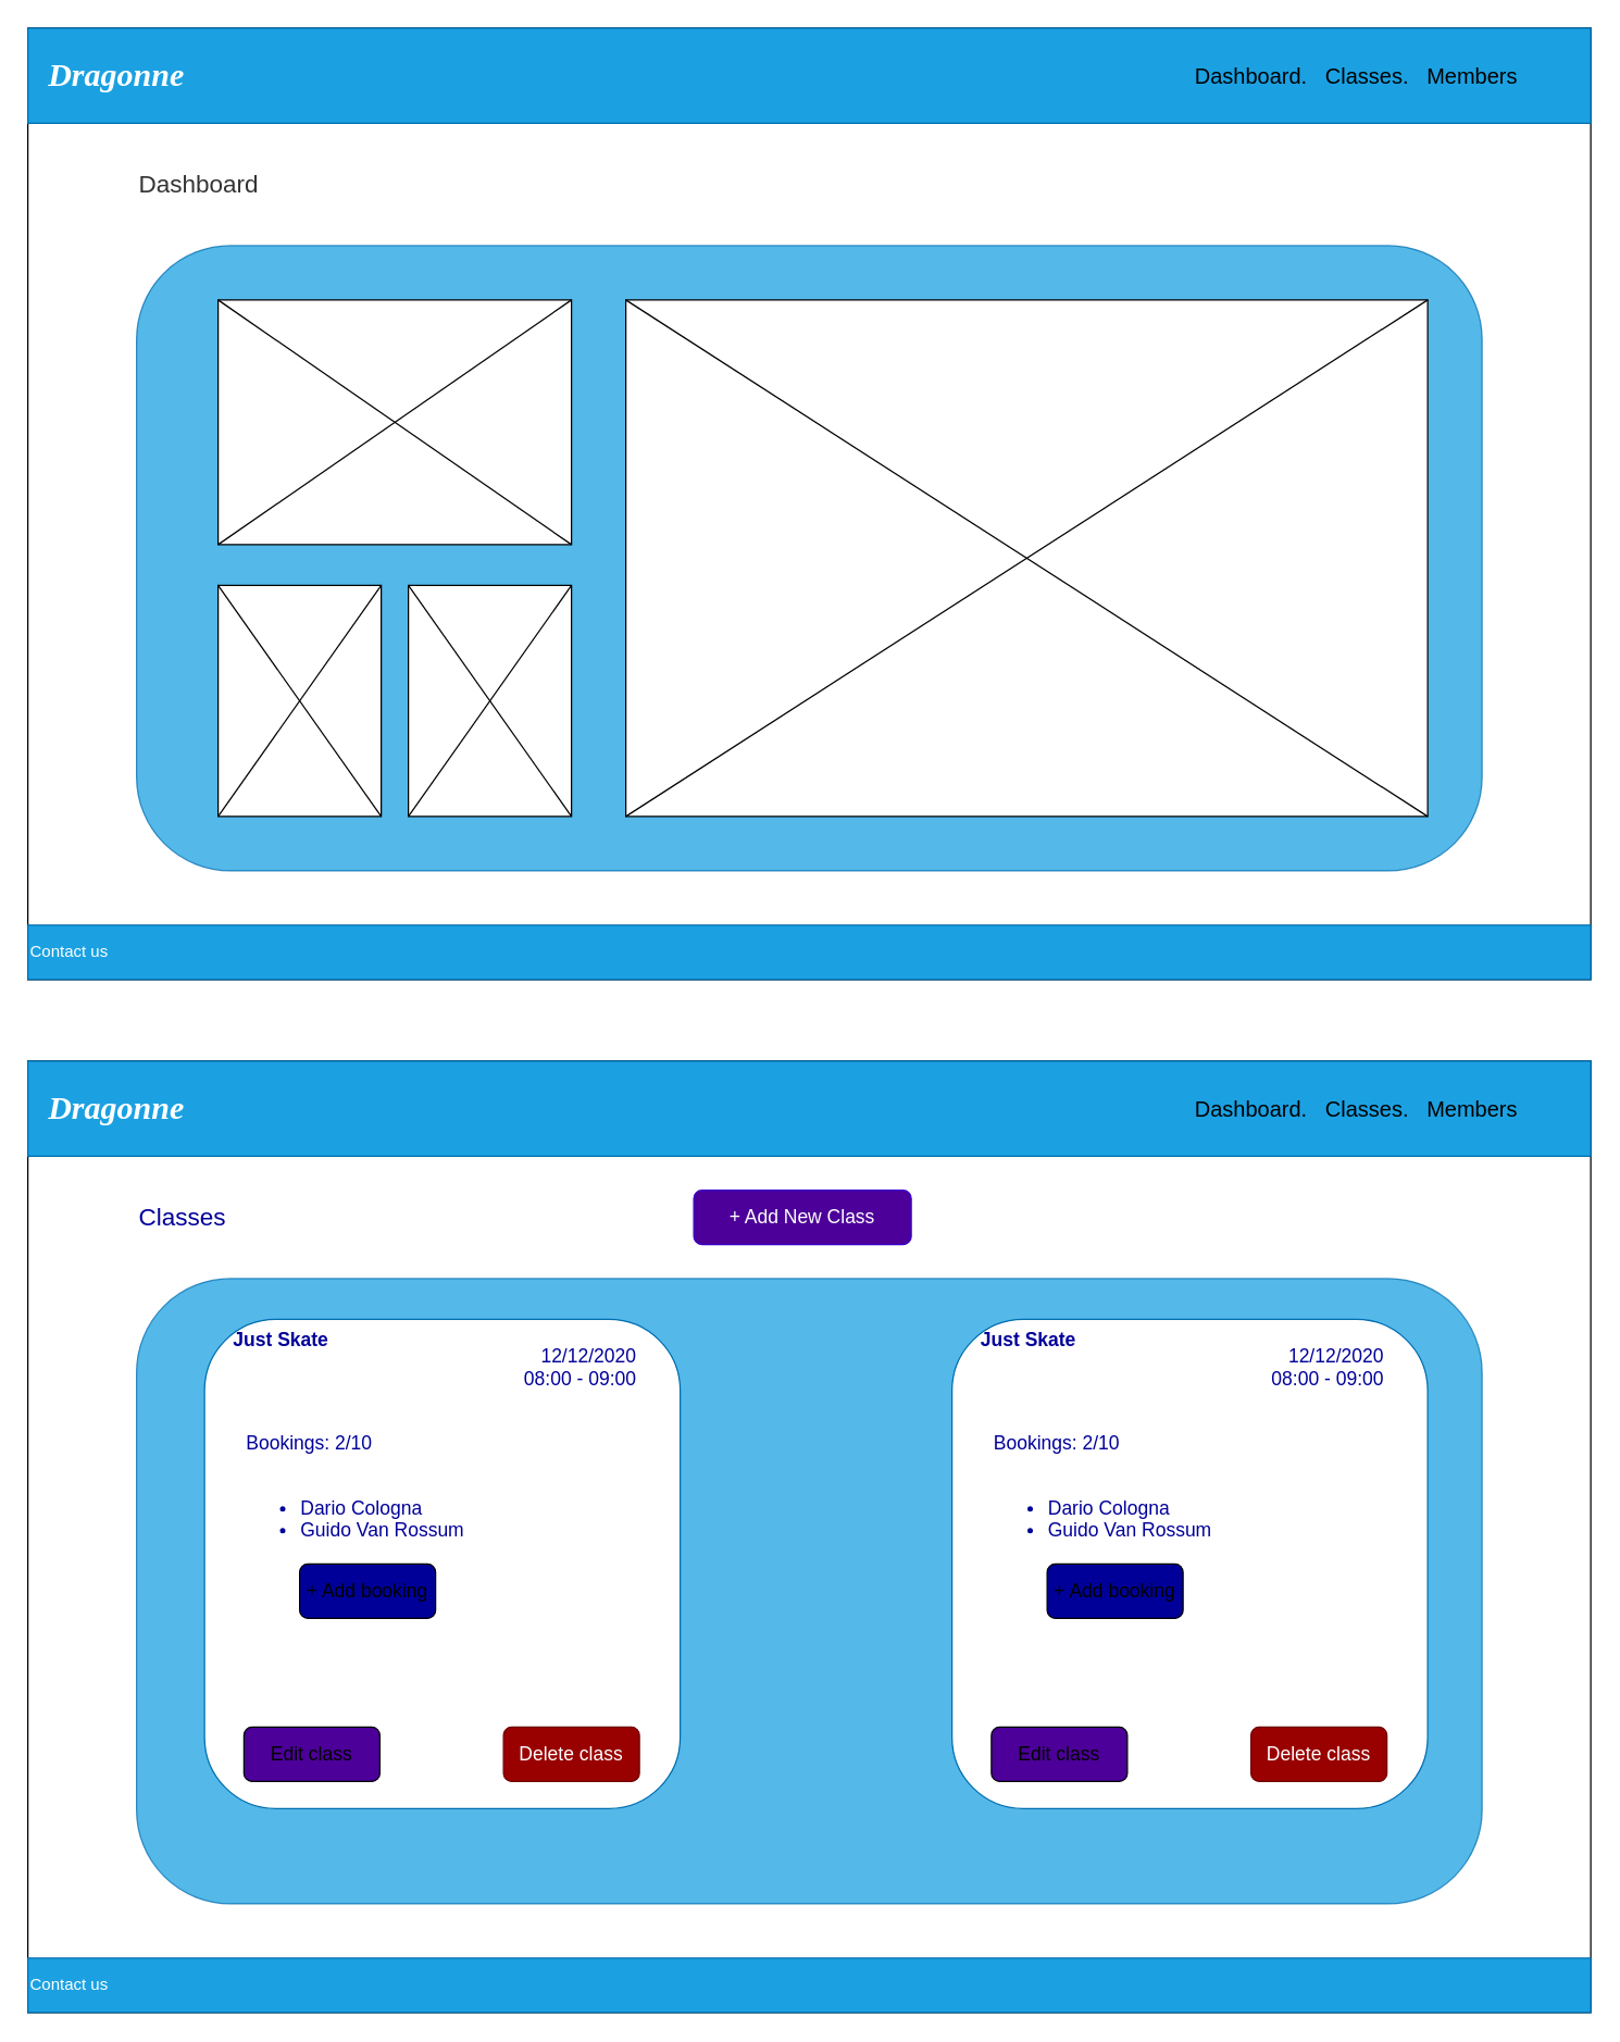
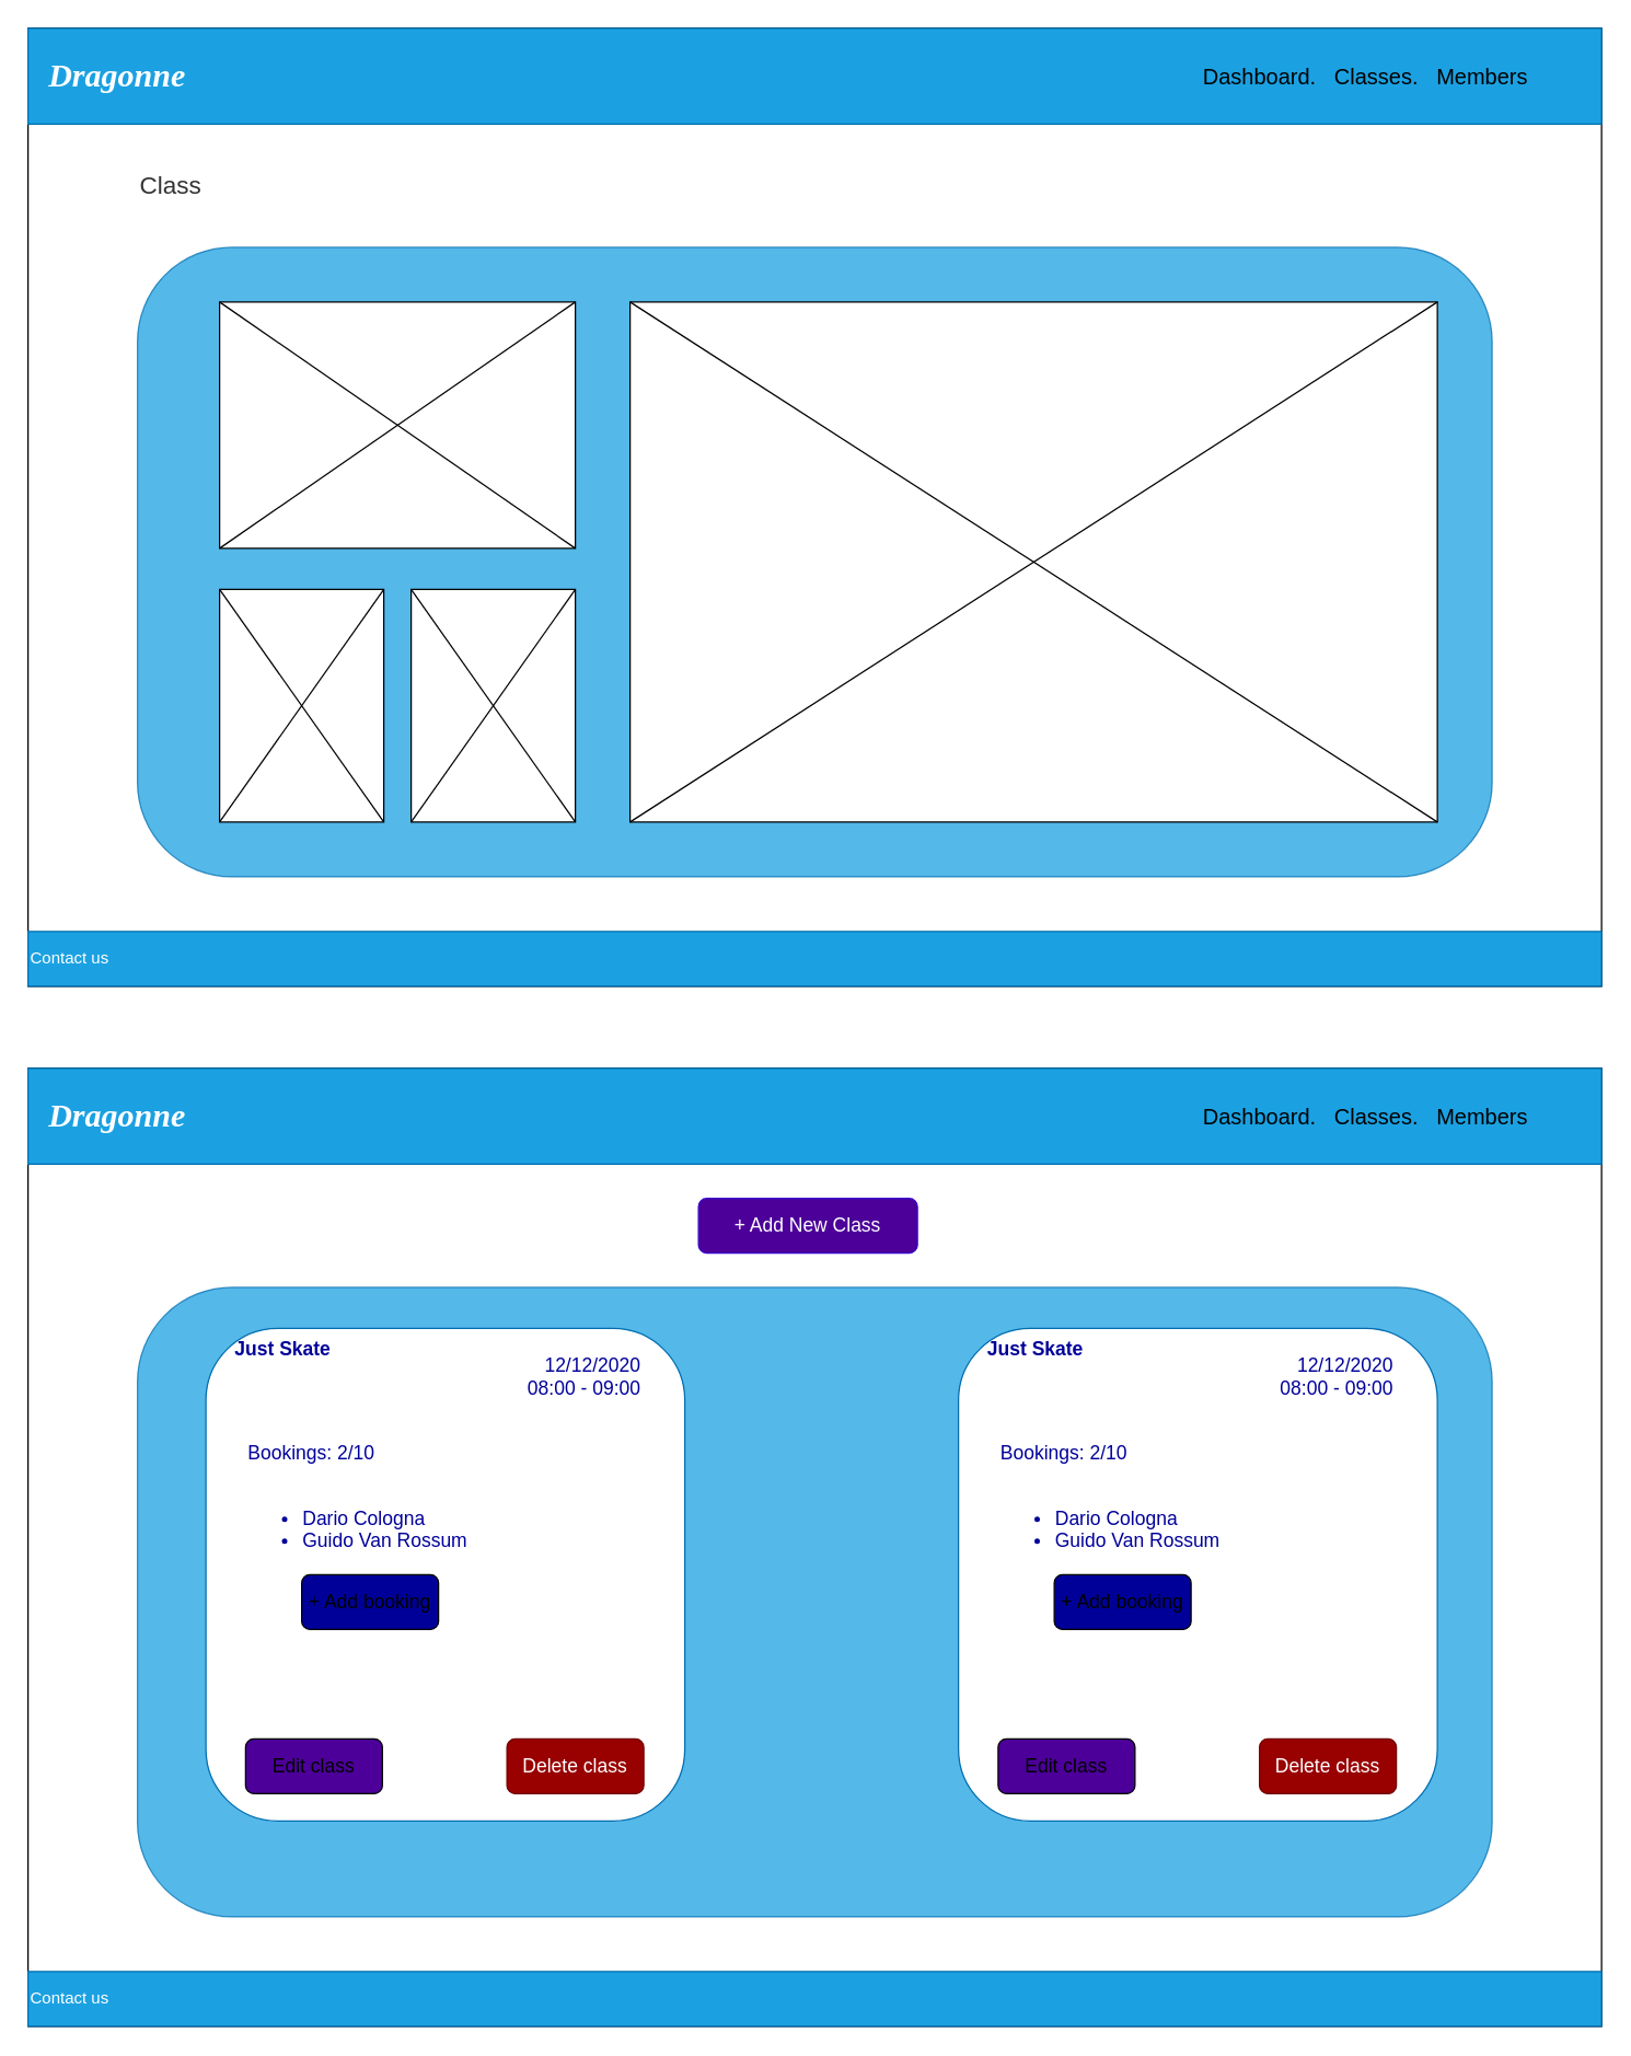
- <mxCell id="6" value="&lt;font color=&quot;#333333&quot; style=&quot;font-size: 18px&quot;&gt;Dashboard&lt;/font&gt;" style="text;html=1;strokeColor=none;fillColor=none;align=left;verticalAlign=middle;whiteSpace=wrap;rounded=0;" vertex="1" parent="1"><mxGeometry x="100" y="120" width="110" height="30" as="geometry" /></mxCell>
+ <mxCell id="6" value="&lt;font color=&quot;#333333&quot; style=&quot;font-size: 18px&quot;&gt;Class&lt;/font&gt;" style="text;html=1;strokeColor=none;fillColor=none;align=left;verticalAlign=middle;whiteSpace=wrap;rounded=0;" vertex="1" parent="1"><mxGeometry x="100" y="120" width="110" height="30" as="geometry" /></mxCell>
- <mxCell id="24" value="&lt;font style=&quot;font-size: 18px&quot;&gt;Classes&lt;/font&gt;" style="text;html=1;strokeColor=none;fillColor=none;align=left;verticalAlign=middle;whiteSpace=wrap;rounded=0;fontColor=#000099;" vertex="1" parent="1"><mxGeometry x="100" y="880" width="110" height="30" as="geometry" /></mxCell>
